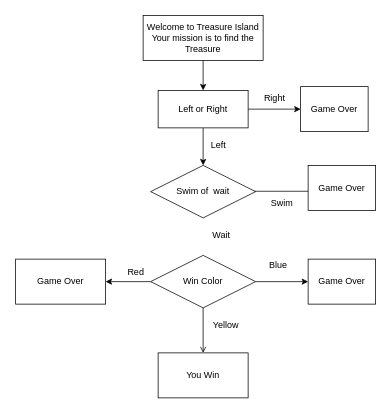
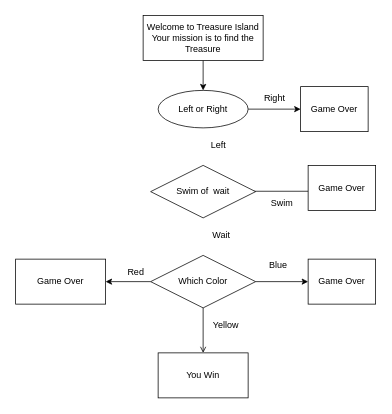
- <mxCell id="6" value="Left or Right" style="rounded=0;whiteSpace=wrap;html=1;" vertex="1" parent="1"><mxGeometry x="210" y="120" width="120" height="50" as="geometry" /></mxCell>
+ <mxCell id="6" value="Left or Right" style="ellipse;whiteSpace=wrap;html=1;" vertex="1" parent="1"><mxGeometry x="210" y="120" width="120" height="50" as="geometry" /></mxCell>
- <mxCell id="4" value="" style="edgeStyle=orthogonalEdgeStyle;rounded=0;orthogonalLoop=1;jettySize=auto;html=1;" edge="1" parent="1" source="6" target="8"><mxGeometry relative="1" as="geometry" /></mxCell>
- <mxCell id="13" value="Win Color" style="rhombus;whiteSpace=wrap;html=1;rounded=0;" vertex="1" parent="1"><mxGeometry x="200" y="340" width="140" height="70" as="geometry" /></mxCell>
+ <mxCell id="13" value="Which Color" style="rhombus;whiteSpace=wrap;html=1;rounded=0;" vertex="1" parent="1"><mxGeometry x="200" y="340" width="140" height="70" as="geometry" /></mxCell>
